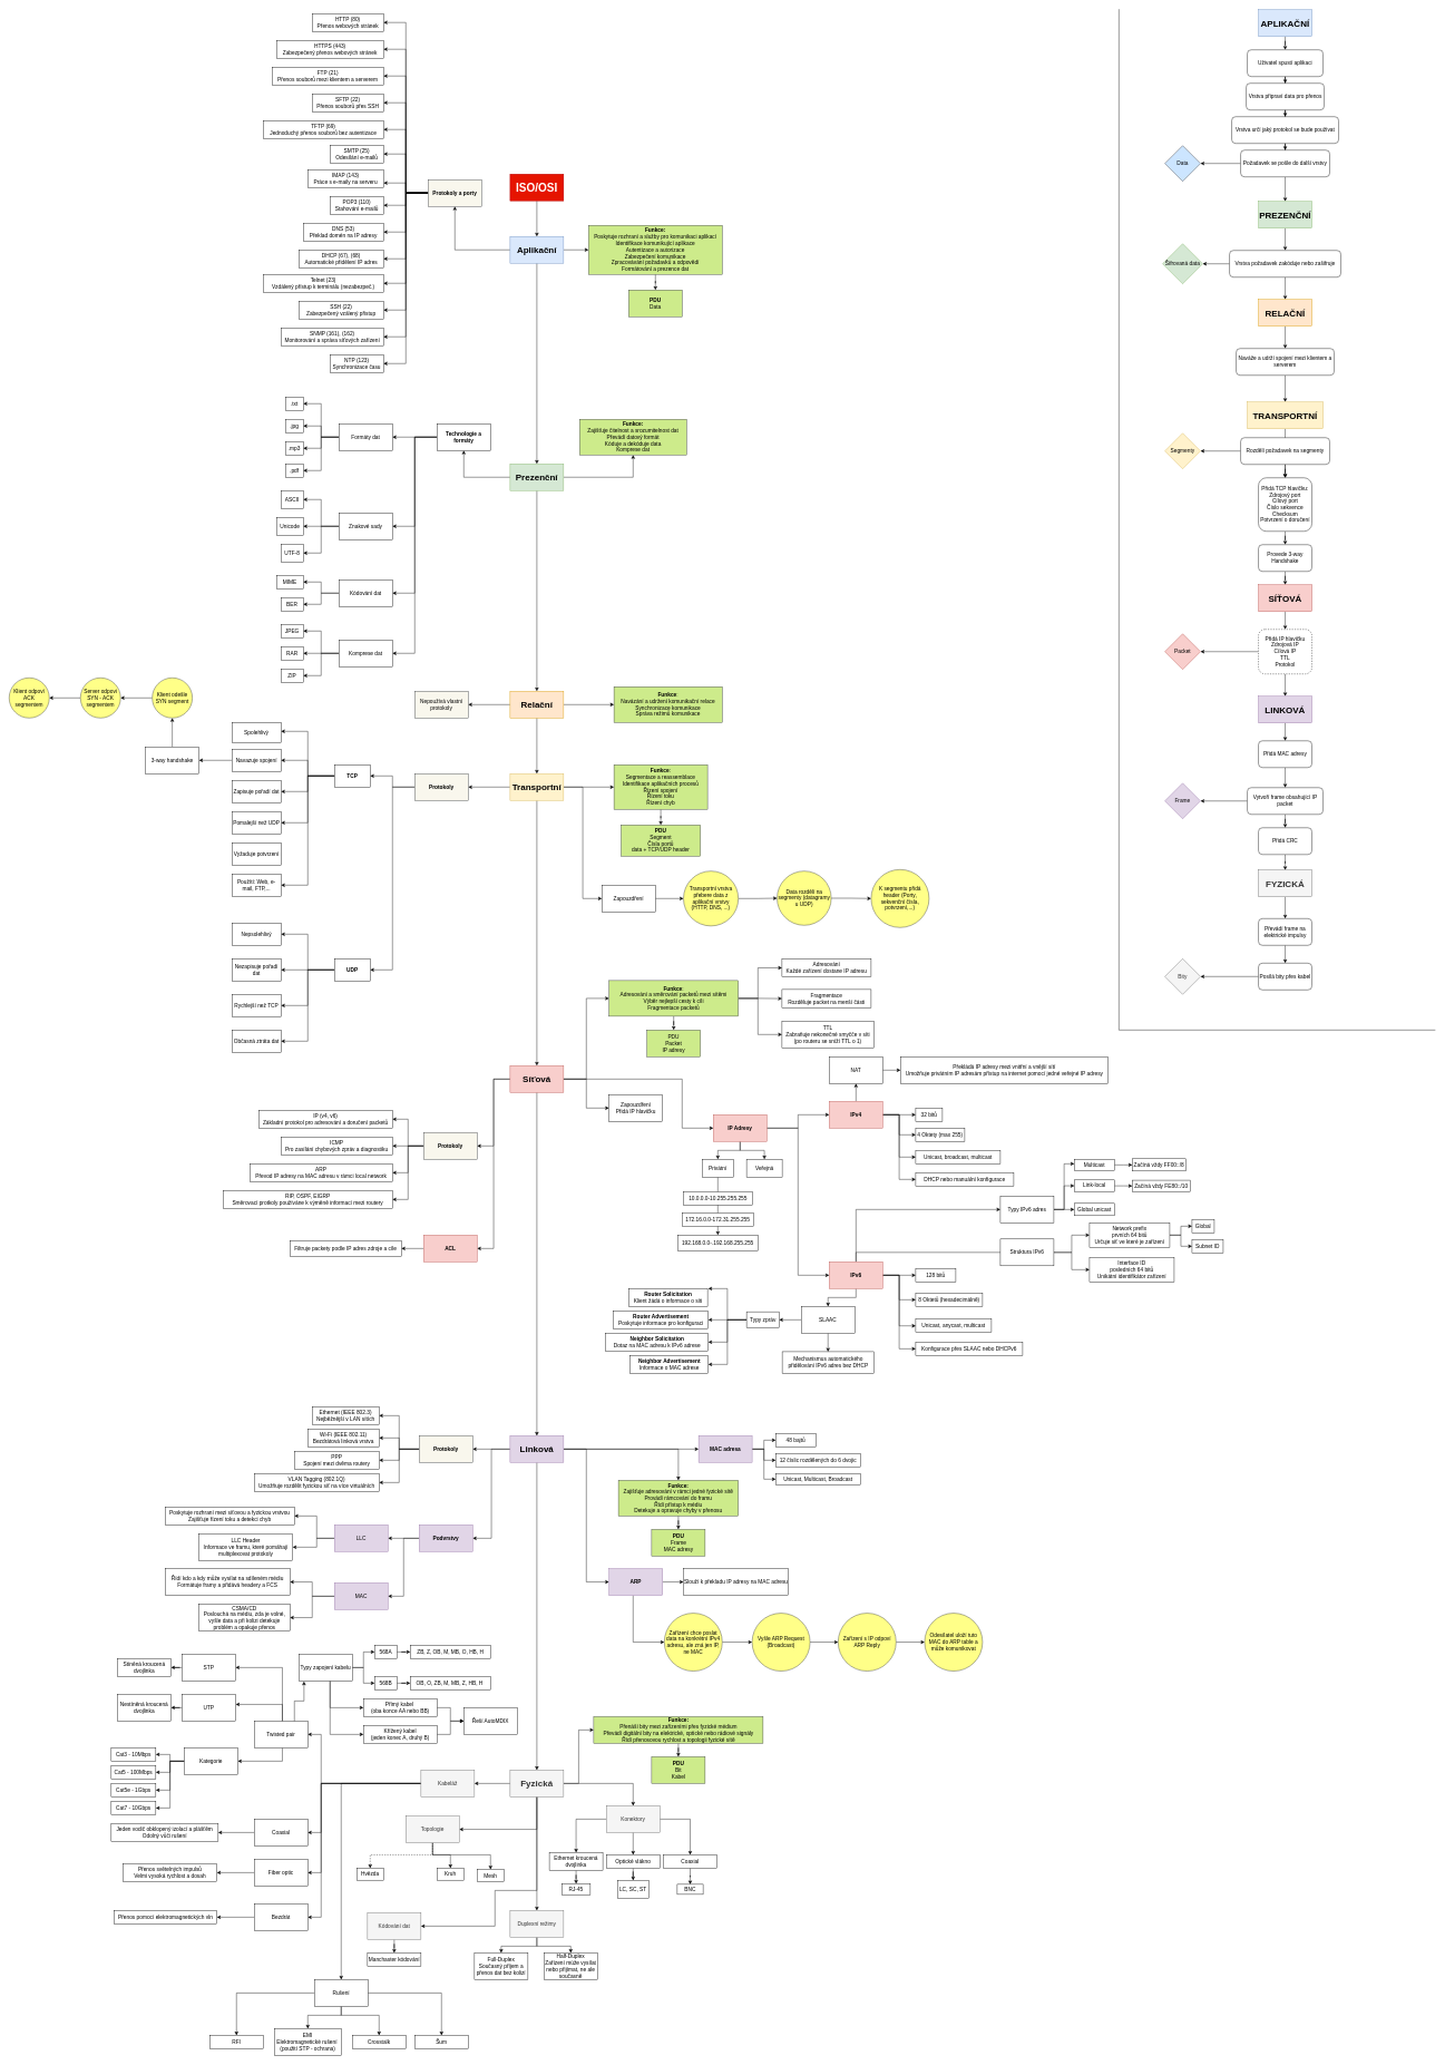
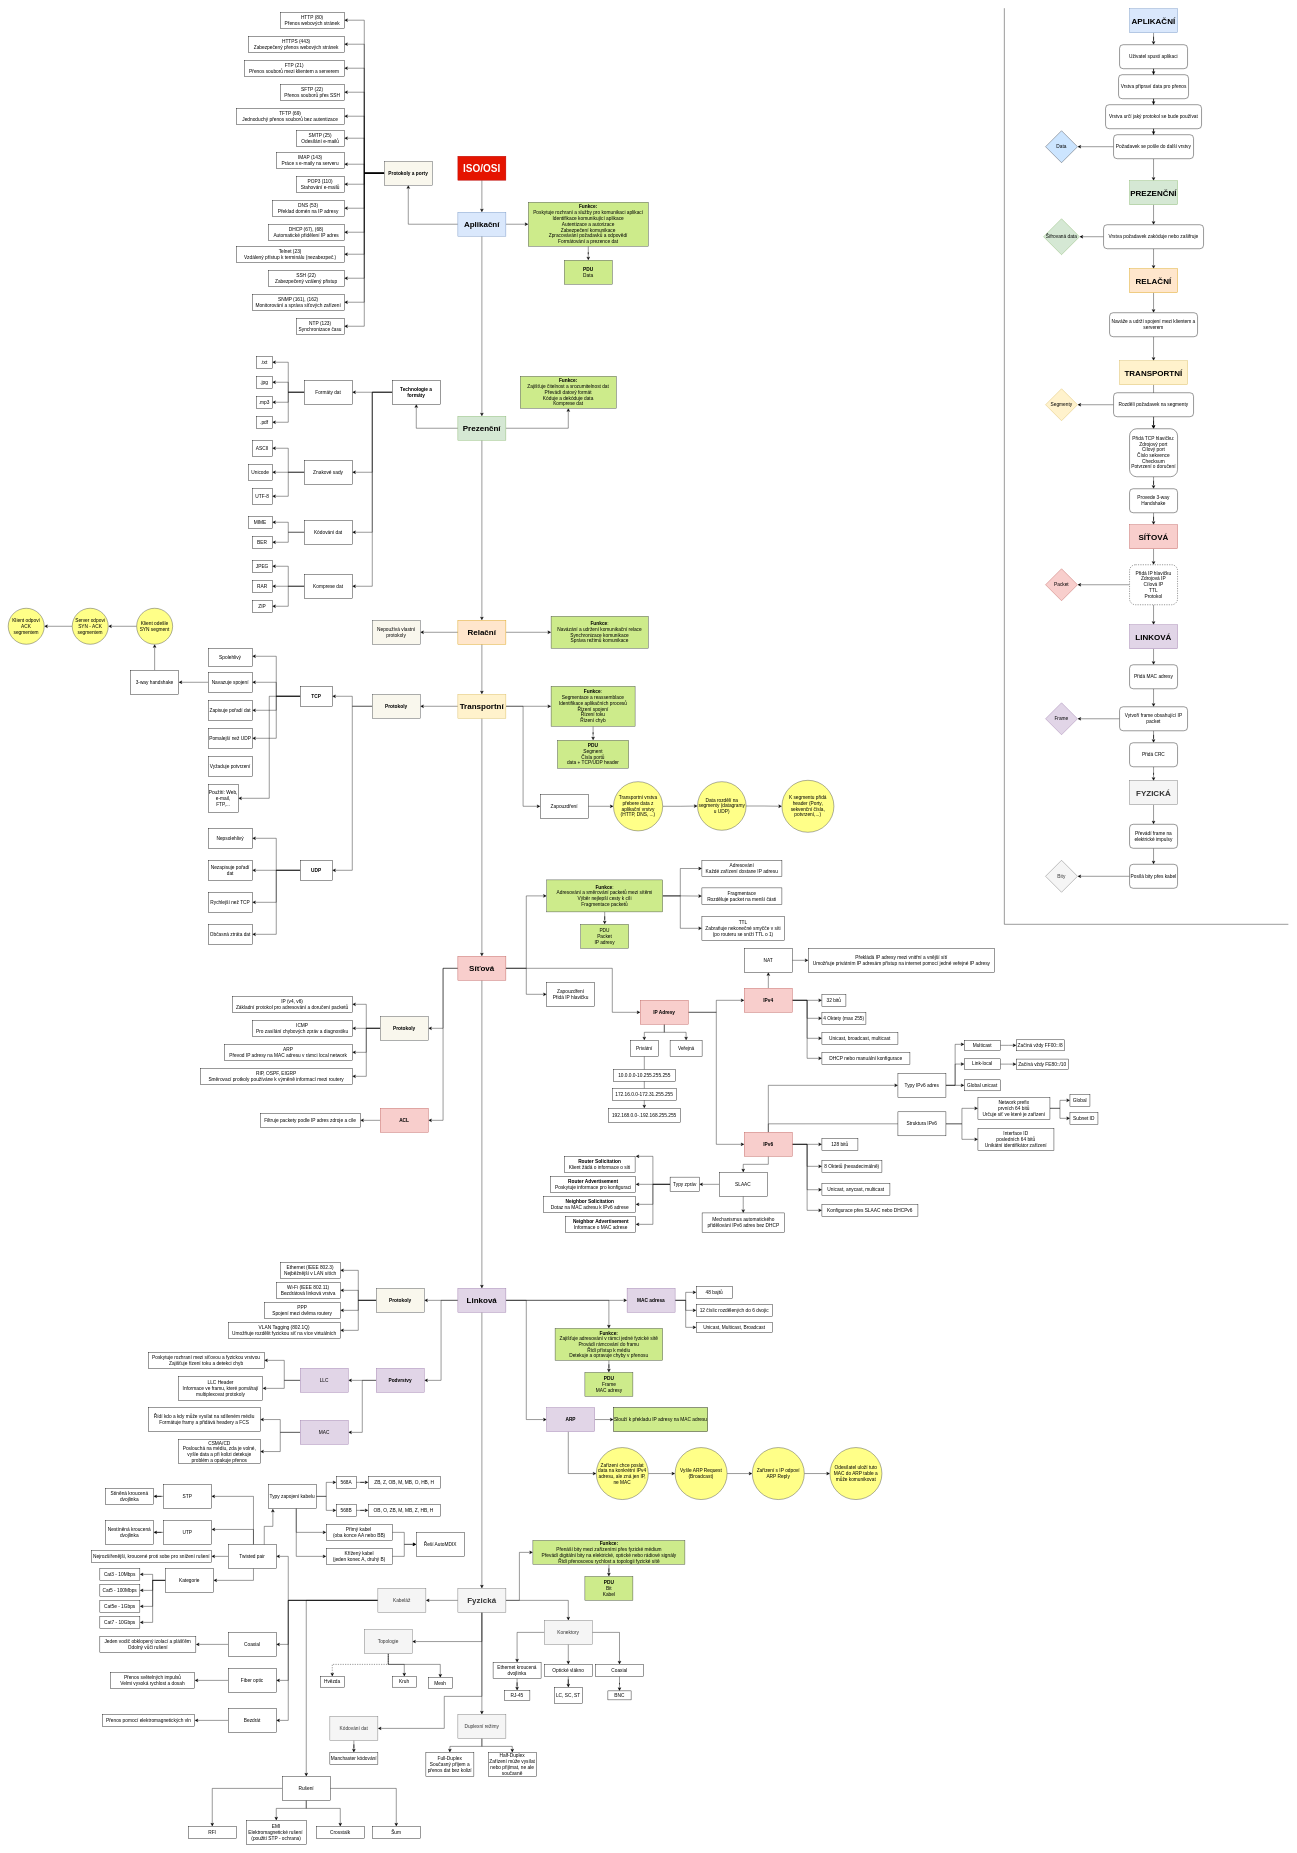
- <mxCell id="130" value="Použítí: Web, e-mail, FTP,..." style="rounded=0;whiteSpace=wrap;html=1;" vertex="1" parent="1"><mxGeometry x="520" y="1960" width="110" height="50" as="geometry" /></mxCell>
+ <mxCell id="130" value="Použítí: Web, e-mail, FTP,..." style="rounded=0;whiteSpace=wrap;html=1;" vertex="1" parent="1"><mxGeometry x="520" y="1960" width="75" height="70" as="geometry" /></mxCell>
- <mxCell id="279" value="Slouží k překladu IP adresy na MAC adresu" style="rounded=0;whiteSpace=wrap;html=1;" vertex="1" parent="1"><mxGeometry x="1533" y="3518" width="235.5" height="60" as="geometry" /></mxCell>
+ <mxCell id="279" value="Slouží k překladu IP adresy na MAC adresu" style="rounded=0;whiteSpace=wrap;html=1;fillColor=#cdeb8b;" vertex="1" parent="1"><mxGeometry x="1533" y="3518" width="235.5" height="60" as="geometry" /></mxCell>
+ <mxCell id="306" value="Nejrozšířenější, kroucené proti sobe pro snížení rušení" style="rounded=0;whiteSpace=wrap;html=1;" vertex="1" parent="1"><mxGeometry x="228" y="3875" width="300" height="30" as="geometry" /></mxCell>
+ <mxCell id="298" style="edgeStyle=orthogonalEdgeStyle;rounded=0;orthogonalLoop=1;jettySize=auto;html=1;entryX=1;entryY=0.5;entryDx=0;entryDy=0;" edge="1" parent="1" source="301" target="306"><mxGeometry relative="1" as="geometry" /></mxCell>
